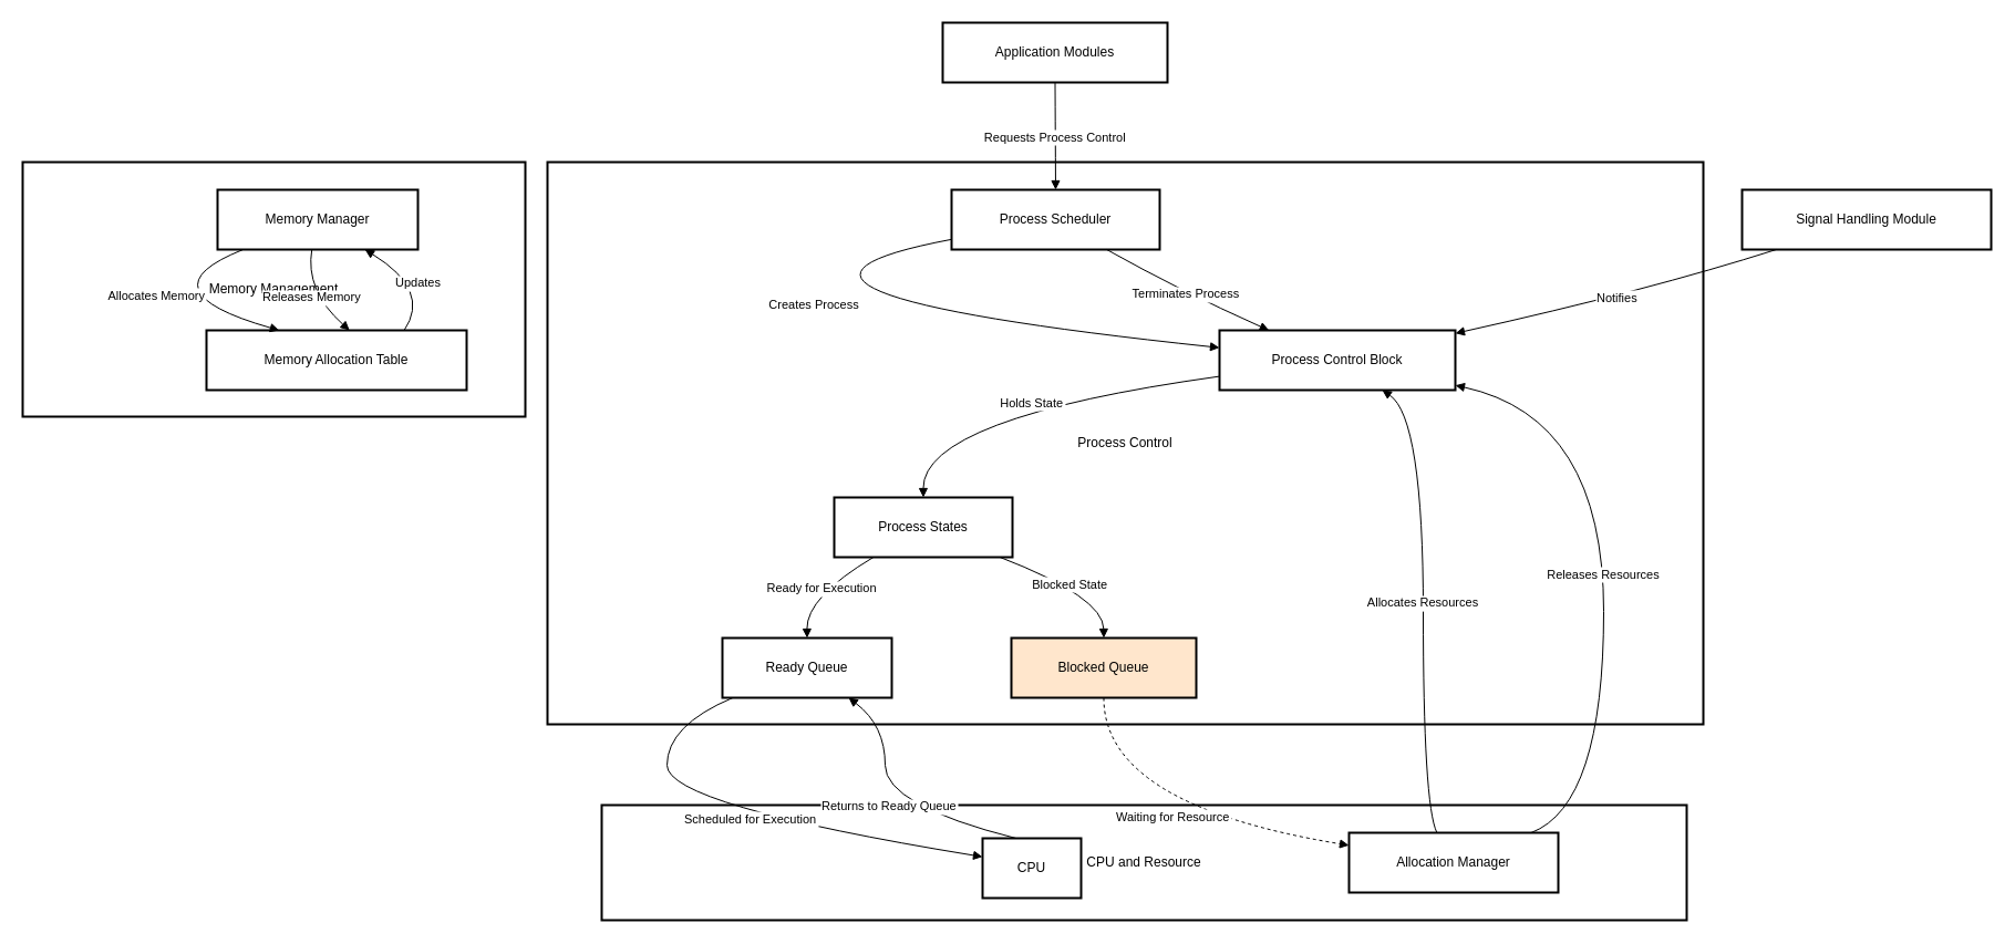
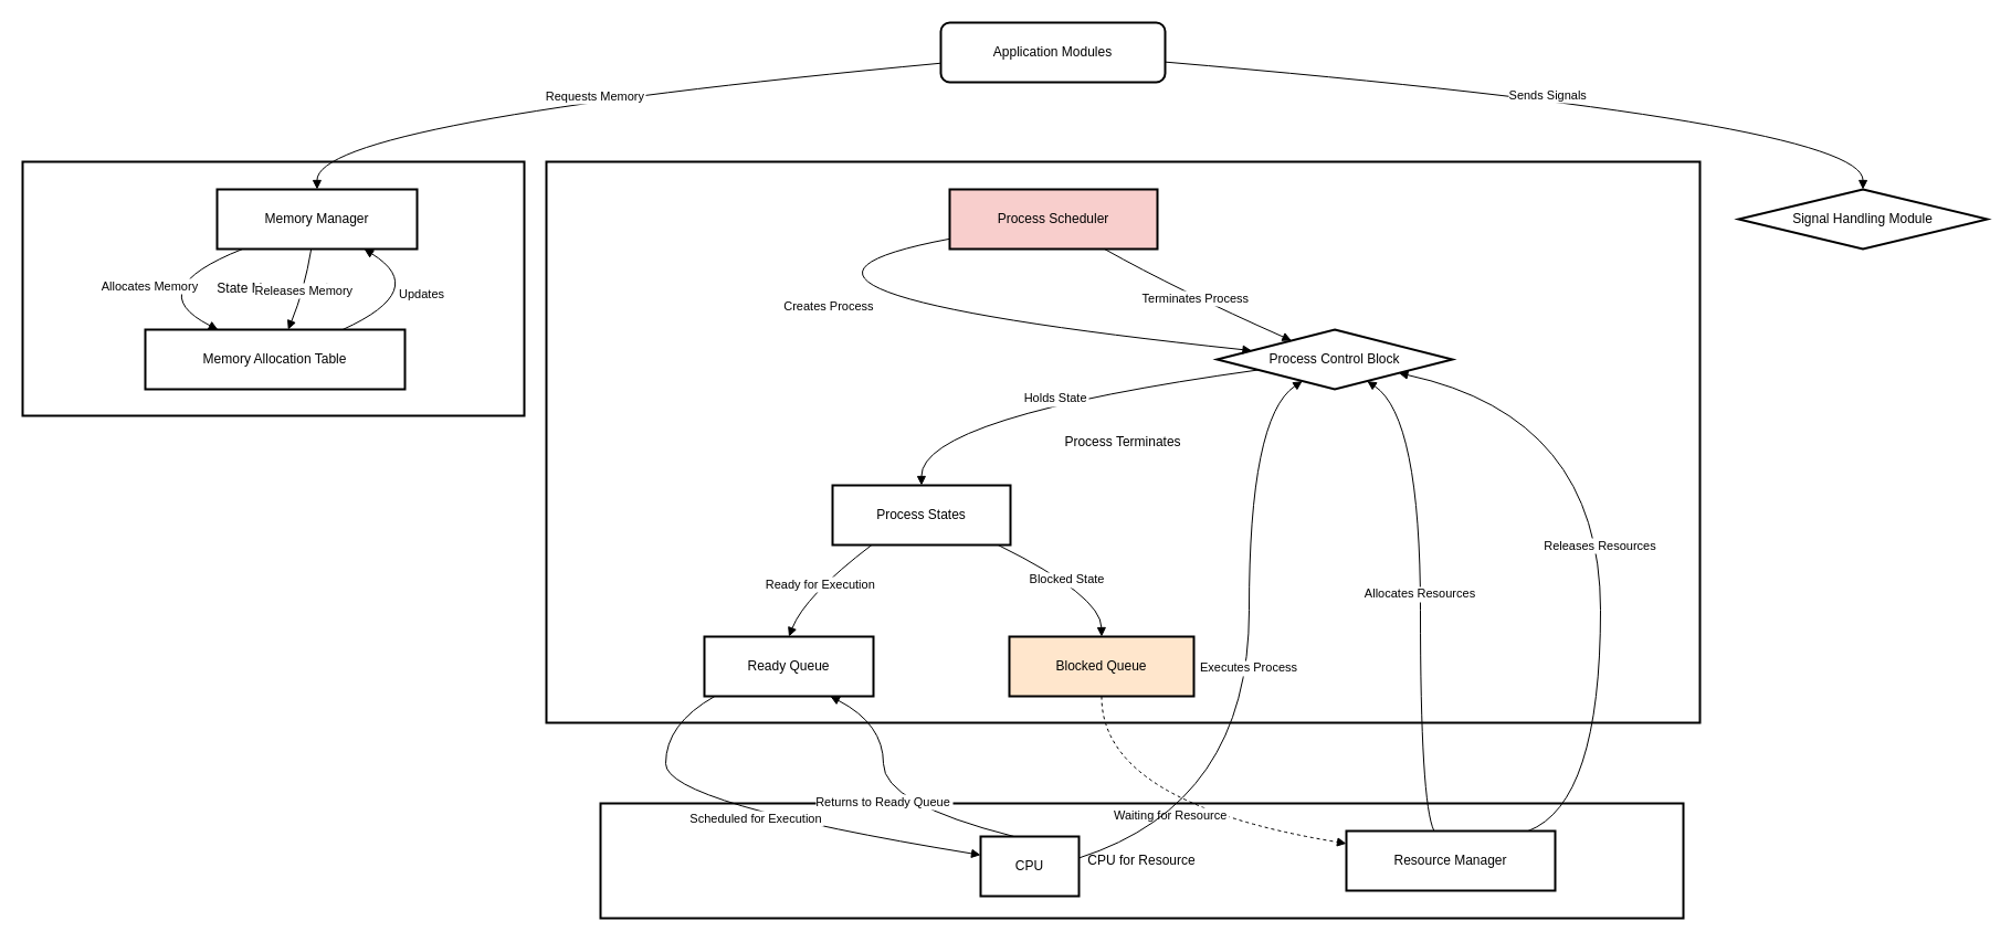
- <mxCell id="5" value="Application Modules" style="whiteSpace=wrap;strokeWidth=2;" vertex="1" parent="1"><mxGeometry x="851" y="20" width="203" height="54" as="geometry" /></mxCell>
+ <mxCell id="5" value="Application Modules" style="whiteSpace=wrap;strokeWidth=2;rounded=1;" vertex="1" parent="1"><mxGeometry x="851" y="20" width="203" height="54" as="geometry" /></mxCell>
+ <mxCell id="32" value="Sends Signals" style="curved=1;startArrow=none;endArrow=block;exitX=1;exitY=0.66;entryX=0.5;entryY=0.01;" edge="1" parent="1" source="5" target="15"><mxGeometry relative="1" as="geometry"><Array as="points"><mxPoint x="1686" y="110" /></Array></mxGeometry></mxCell>
+ <mxCell id="16" value="Requests Memory" style="curved=1;startArrow=none;endArrow=block;exitX=0;exitY=0.68;entryX=0.5;entryY=0.01;" edge="1" parent="1" source="5" target="6"><mxGeometry relative="1" as="geometry"><Array as="points"><mxPoint x="286" y="110" /></Array></mxGeometry></mxCell>
- <mxCell id="17" value="Requests Process Control" style="curved=1;startArrow=none;endArrow=block;exitX=0.5;exitY=1;entryX=0.5;entryY=0.01;" edge="1" parent="1" source="5" target="7"><mxGeometry relative="1" as="geometry"><Array as="points" /></mxGeometry></mxCell>
- <mxCell id="7" value="Process Scheduler" style="whiteSpace=wrap;strokeWidth=2;" vertex="1" parent="1"><mxGeometry x="859" y="171" width="188" height="54" as="geometry" /></mxCell>
+ <mxCell id="7" value="Process Scheduler" style="whiteSpace=wrap;strokeWidth=2;fillColor=#f8cecc;" vertex="1" parent="1"><mxGeometry x="859" y="171" width="188" height="54" as="geometry" /></mxCell>
- <mxCell id="15" value="Signal Handling Module" style="whiteSpace=wrap;strokeWidth=2;" vertex="1" parent="1"><mxGeometry x="1573" y="171" width="225" height="54" as="geometry" /></mxCell>
+ <mxCell id="15" value="Signal Handling Module" style="rhombus;whiteSpace=wrap;strokeWidth=2;" vertex="1" parent="1"><mxGeometry x="1573" y="171" width="225" height="54" as="geometry" /></mxCell>
- <mxCell id="4" value="Memory Management" style="whiteSpace=wrap;strokeWidth=2;" vertex="1" parent="1"><mxGeometry x="20" y="146" width="454" height="230" as="geometry" /></mxCell>
+ <mxCell id="4" value="State Management" style="whiteSpace=wrap;strokeWidth=2;" vertex="1" parent="1"><mxGeometry x="20" y="146" width="454" height="230" as="geometry" /></mxCell>
- <mxCell id="33" value="Notifies" style="curved=1;startArrow=none;endArrow=block;exitX=0.13;exitY=1.01;entryX=1;entryY=0.05;" edge="1" parent="1" source="15" target="9"><mxGeometry relative="1" as="geometry"><Array as="points"><mxPoint x="1488" y="262" /></Array></mxGeometry></mxCell>
- <mxCell id="8" value="Memory Allocation Table" style="whiteSpace=wrap;strokeWidth=2;" vertex="1" parent="1"><mxGeometry x="186" y="298" width="235" height="54" as="geometry" /></mxCell>
+ <mxCell id="8" value="Memory Allocation Table" style="whiteSpace=wrap;strokeWidth=2;" vertex="1" parent="1"><mxGeometry x="131" y="298" width="235" height="54" as="geometry" /></mxCell>
- <mxCell id="9" value="Process Control Block" style="whiteSpace=wrap;strokeWidth=2;" vertex="1" parent="1"><mxGeometry x="1101" y="298" width="213" height="54" as="geometry" /></mxCell>
+ <mxCell id="9" value="Process Control Block" style="rhombus;whiteSpace=wrap;strokeWidth=2;" vertex="1" parent="1"><mxGeometry x="1101" y="298" width="213" height="54" as="geometry" /></mxCell>
- <mxCell id="3" value="Process Control" style="whiteSpace=wrap;strokeWidth=2;" vertex="1" parent="1"><mxGeometry x="494" y="146" width="1044" height="508" as="geometry" /></mxCell>
+ <mxCell id="3" value="Process Terminates" style="whiteSpace=wrap;strokeWidth=2;" vertex="1" parent="1"><mxGeometry x="494" y="146" width="1044" height="508" as="geometry" /></mxCell>
- <mxCell id="10" value="Process States" style="whiteSpace=wrap;strokeWidth=2;" vertex="1" parent="1"><mxGeometry x="753" y="449" width="161" height="54" as="geometry" /></mxCell>
+ <mxCell id="10" value="Process States" style="whiteSpace=wrap;strokeWidth=2;" vertex="1" parent="1"><mxGeometry x="753" y="439" width="161" height="54" as="geometry" /></mxCell>
+ <mxCell id="28" value="Executes Process" style="curved=1;startArrow=none;endArrow=block;exitX=1;exitY=0.36;entryX=0.31;entryY=1;" edge="1" parent="1" source="13" target="9"><mxGeometry relative="1" as="geometry"><Array as="points"><mxPoint x="1130" y="727" /><mxPoint x="1130" y="377" /></Array></mxGeometry></mxCell>
- <mxCell id="11" value="Ready Queue" style="whiteSpace=wrap;strokeWidth=2;" vertex="1" parent="1"><mxGeometry x="652" y="576" width="153" height="54" as="geometry" /></mxCell>
+ <mxCell id="11" value="Ready Queue" style="whiteSpace=wrap;strokeWidth=2;" vertex="1" parent="1"><mxGeometry x="637" y="576" width="153" height="54" as="geometry" /></mxCell>
- <mxCell id="2" value="CPU and Resource" style="whiteSpace=wrap;strokeWidth=2;" vertex="1" parent="1"><mxGeometry x="543" y="727" width="980" height="104" as="geometry" /></mxCell>
+ <mxCell id="2" value="CPU for Resource" style="whiteSpace=wrap;strokeWidth=2;" vertex="1" parent="1"><mxGeometry x="543" y="727" width="980" height="104" as="geometry" /></mxCell>
- <mxCell id="14" value="Allocation Manager" style="whiteSpace=wrap;strokeWidth=2;" vertex="1" parent="1"><mxGeometry x="1218" y="752" width="189" height="54" as="geometry" /></mxCell>
+ <mxCell id="14" value="Resource Manager" style="whiteSpace=wrap;strokeWidth=2;" vertex="1" parent="1"><mxGeometry x="1218" y="752" width="189" height="54" as="geometry" /></mxCell>
